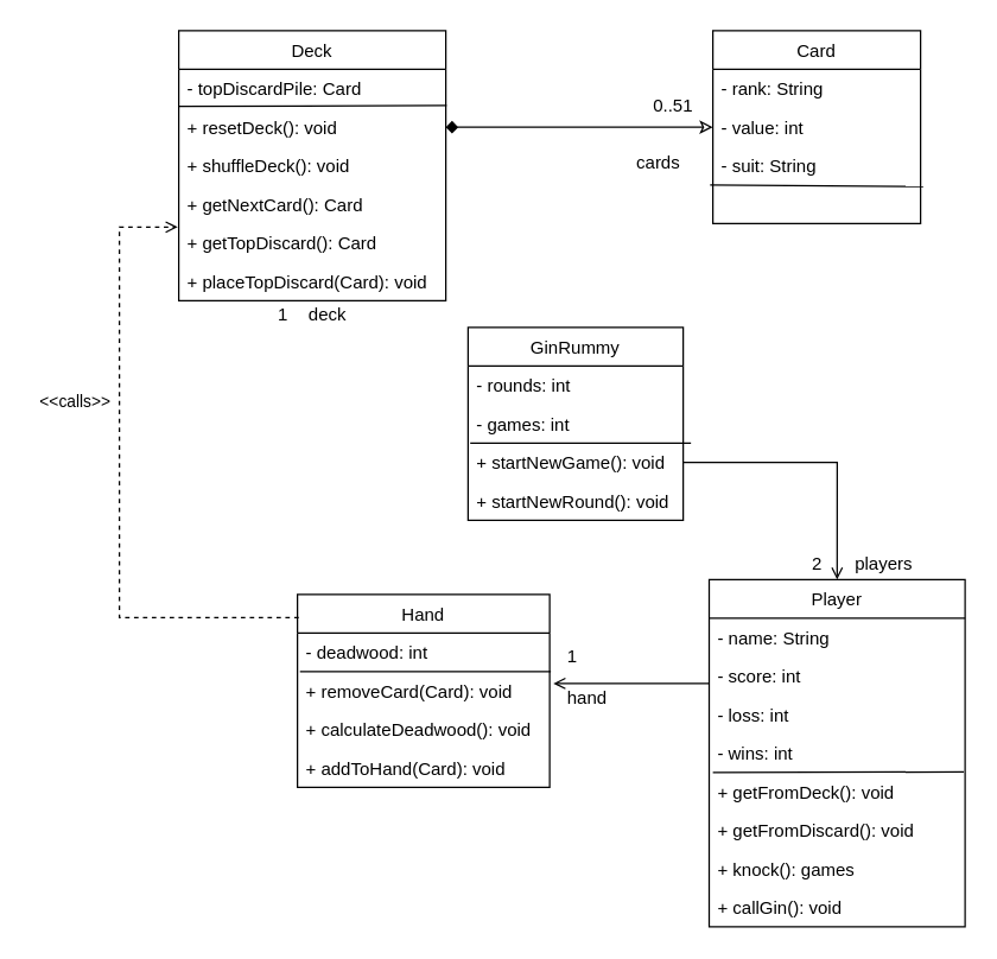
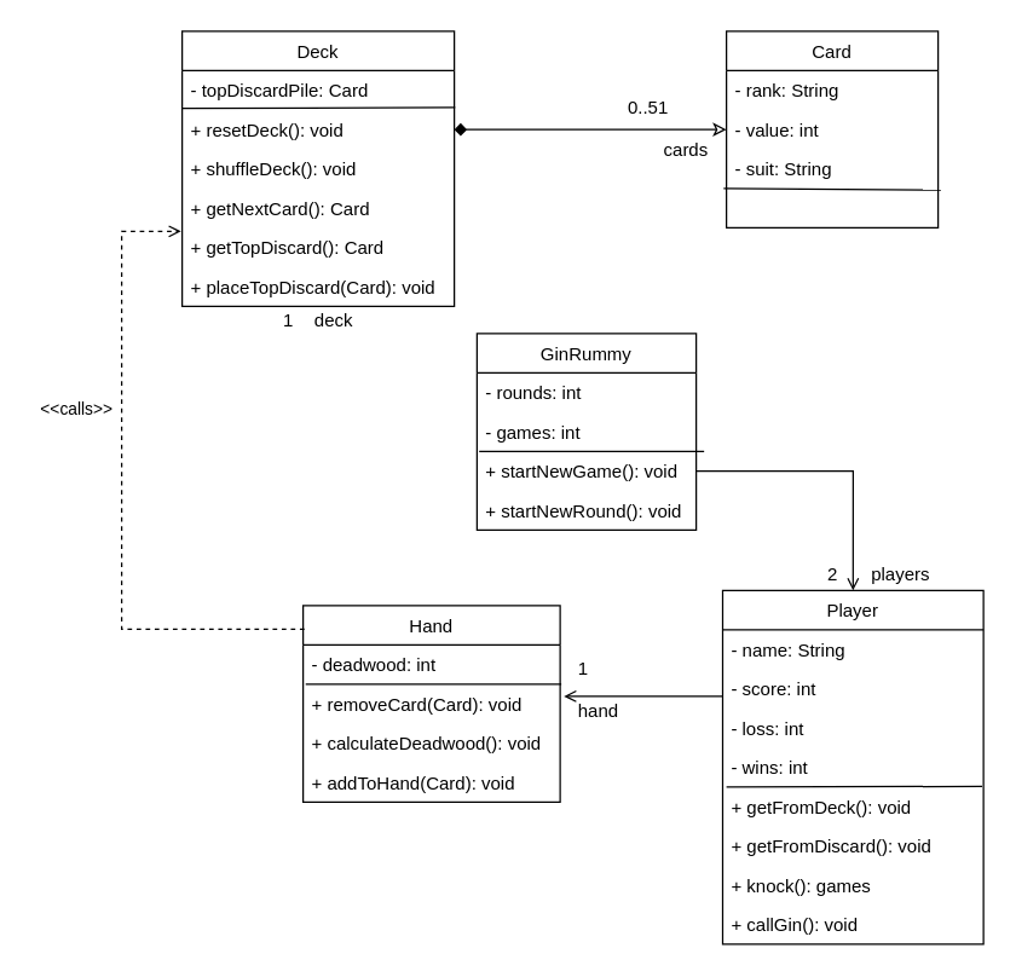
- <mxCell id="37" value="0..51" style="text;html=1;align=center;verticalAlign=middle;resizable=0;points=[];autosize=1;strokeColor=none;" vertex="1" parent="1"><mxGeometry x="432.5" y="61" width="40" height="20" as="geometry" /></mxCell>
+ <mxCell id="37" value="0..51" style="text;html=1;align=center;verticalAlign=middle;resizable=0;points=[];autosize=1;strokeColor=none;" vertex="1" parent="1"><mxGeometry x="407.5" y="61" width="40" height="20" as="geometry" /></mxCell>
- <mxCell id="38" value="cards" style="text;html=1;align=center;verticalAlign=middle;resizable=0;points=[];autosize=1;strokeColor=none;" vertex="1" parent="1"><mxGeometry x="417.5" y="99" width="50" height="20" as="geometry" /></mxCell>
+ <mxCell id="38" value="cards" style="text;html=1;align=center;verticalAlign=middle;resizable=0;points=[];autosize=1;strokeColor=none;" vertex="1" parent="1"><mxGeometry x="427.5" y="89" width="50" height="20" as="geometry" /></mxCell>
